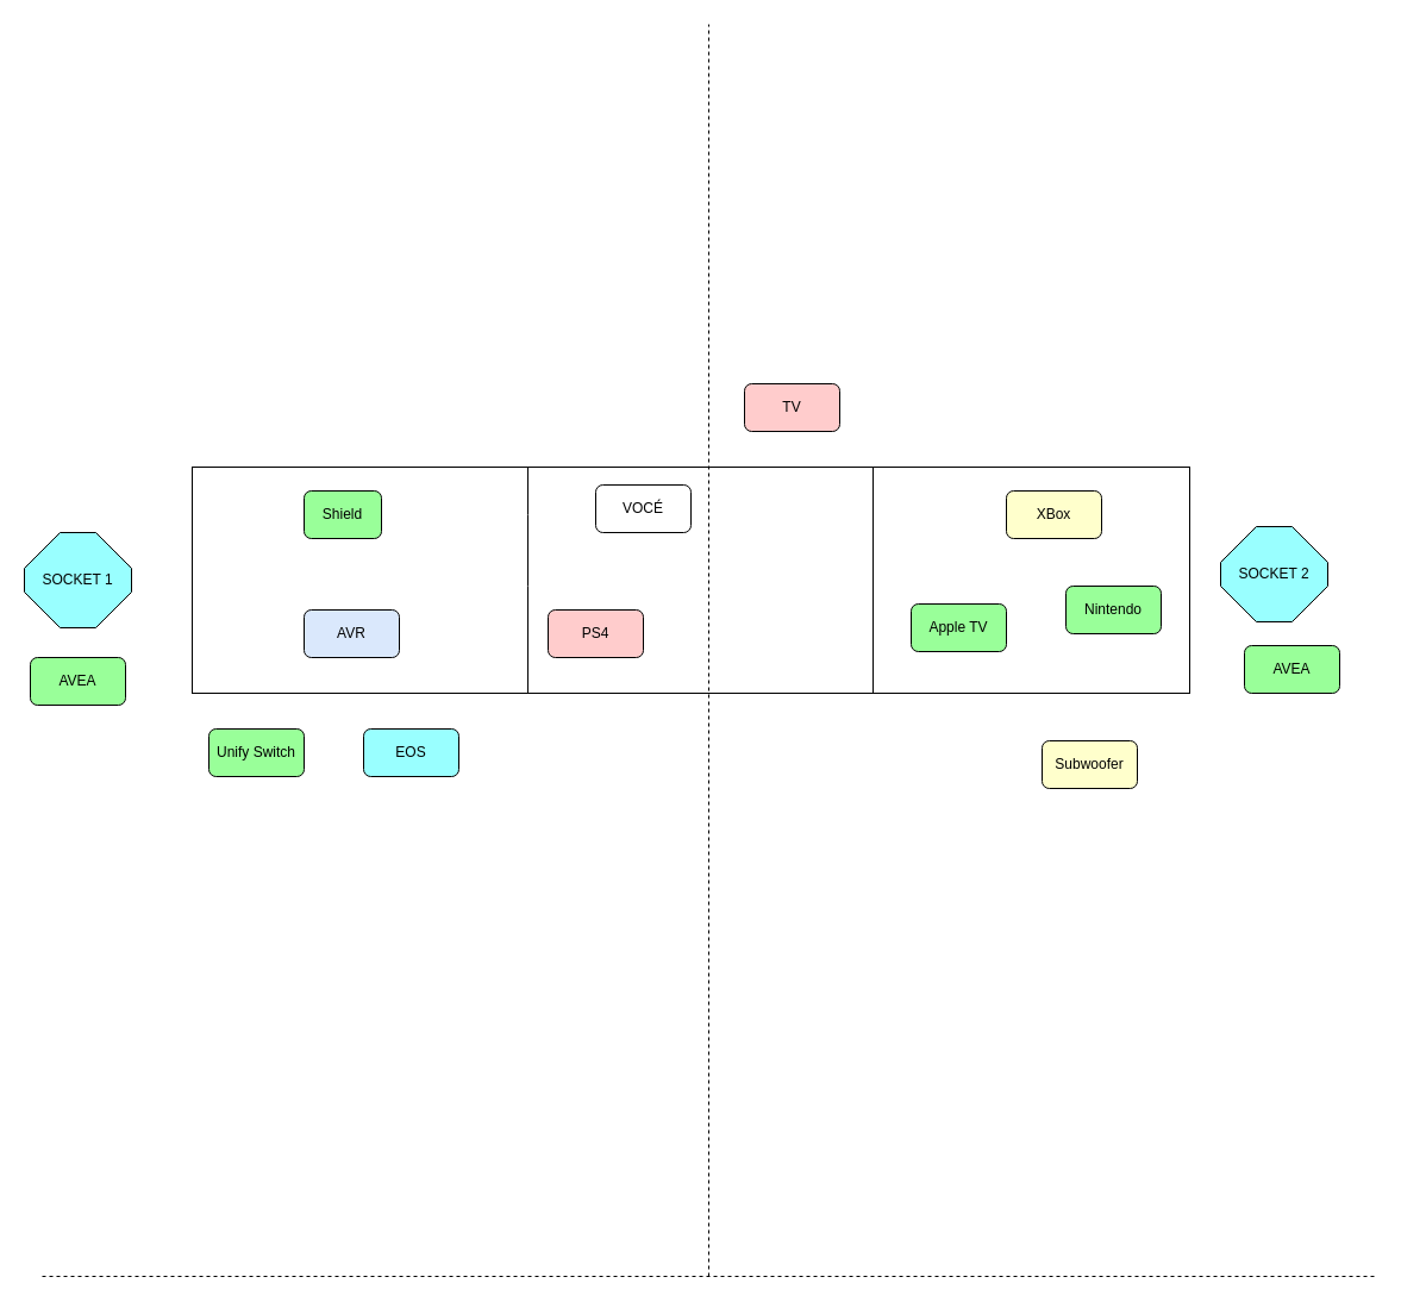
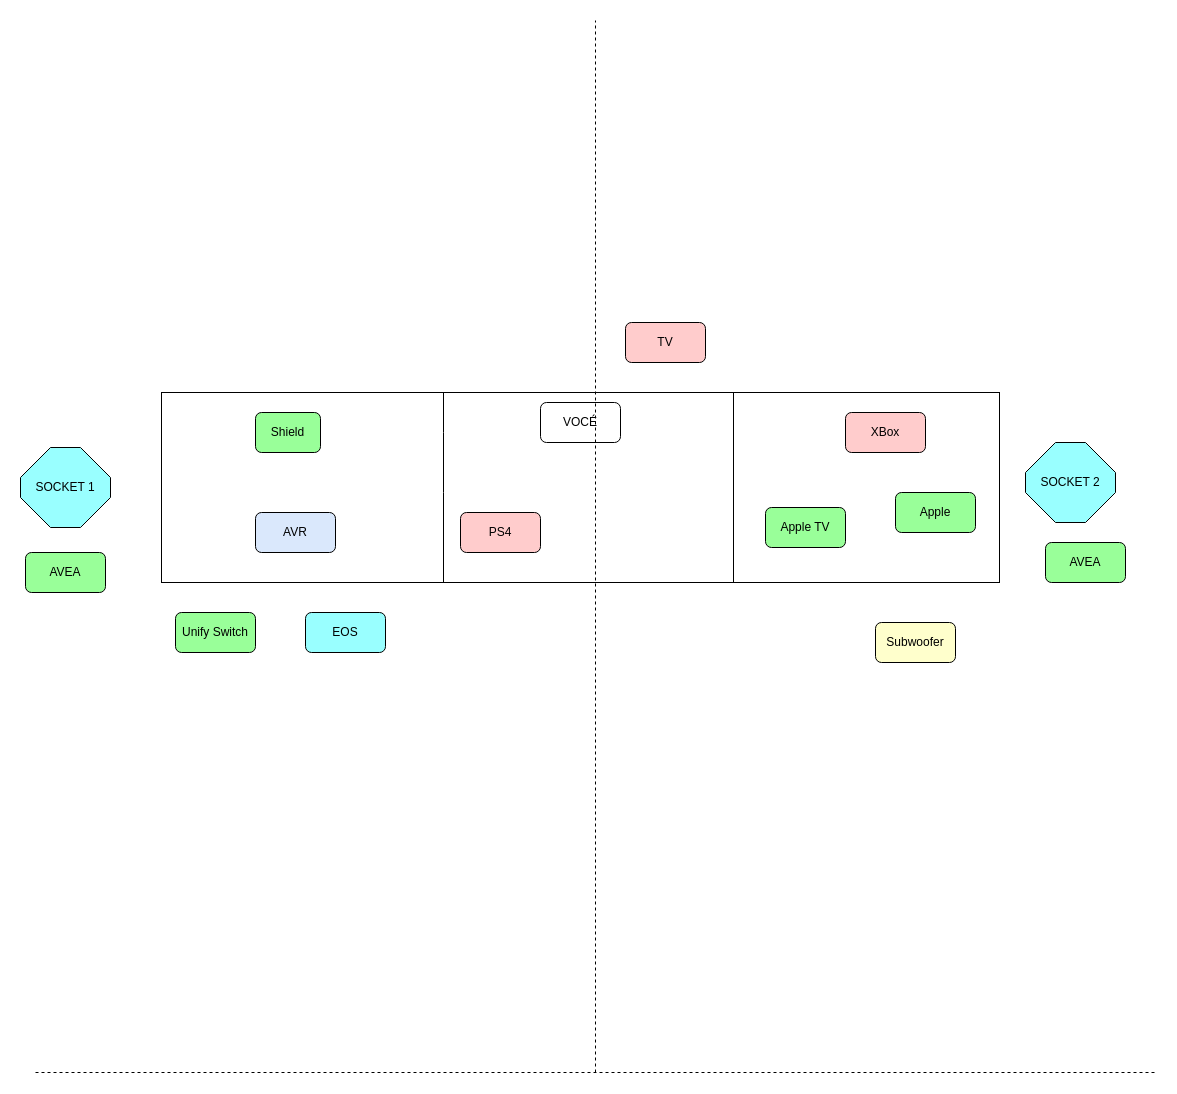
- <mxCell id="8" value="VOCÉ" style="rounded=1;whiteSpace=wrap;html=1;" parent="1" vertex="1"><mxGeometry x="500" y="407" width="80" height="40" as="geometry" /></mxCell>
+ <mxCell id="8" value="VOCÉ" style="rounded=1;whiteSpace=wrap;html=1;" parent="1" vertex="1"><mxGeometry x="540" y="402" width="80" height="40" as="geometry" /></mxCell>
- <mxCell id="19" value="XBox" style="rounded=1;whiteSpace=wrap;html=1;fillColor=#ffffcc;" parent="1" vertex="1"><mxGeometry x="845" y="412" width="80" height="40" as="geometry" /></mxCell>
+ <mxCell id="19" value="XBox" style="rounded=1;whiteSpace=wrap;html=1;fillColor=#FFCCCC;" parent="1" vertex="1"><mxGeometry x="845" y="412" width="80" height="40" as="geometry" /></mxCell>
- <mxCell id="7" value="Nintendo" style="rounded=1;whiteSpace=wrap;html=1;fillColor=#99FF99;" parent="1" vertex="1"><mxGeometry x="895" y="492" width="80" height="40" as="geometry" /></mxCell>
+ <mxCell id="7" value="Apple" style="rounded=1;whiteSpace=wrap;html=1;fillColor=#99FF99;" parent="1" vertex="1"><mxGeometry x="895" y="492" width="80" height="40" as="geometry" /></mxCell>
